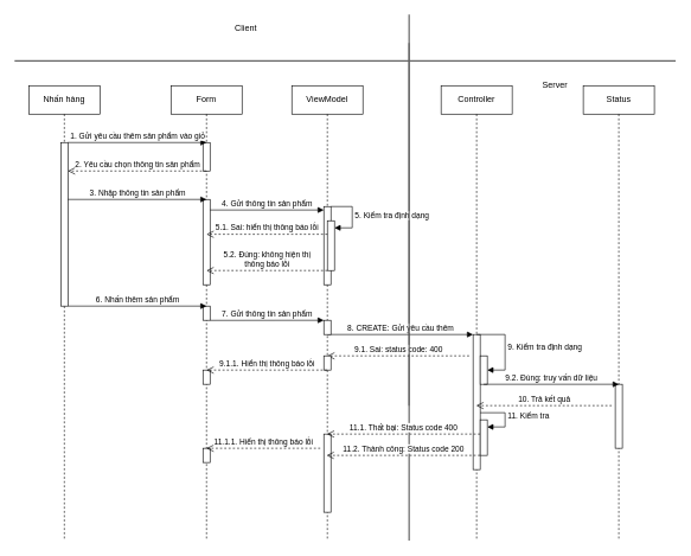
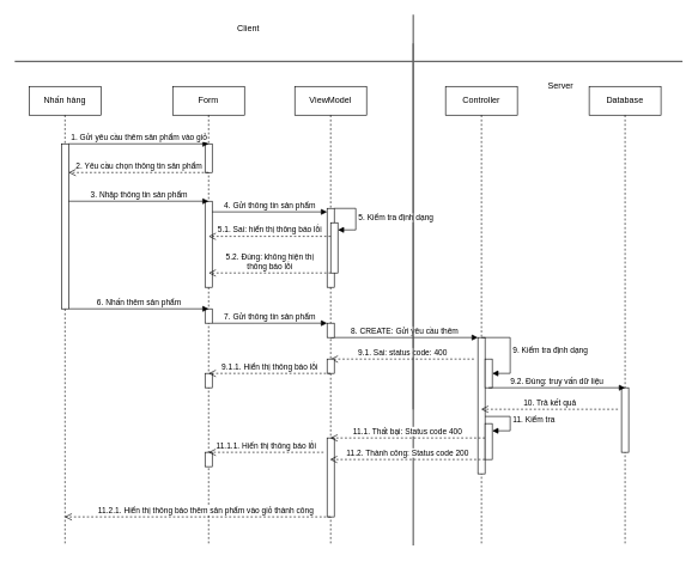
- <mxCell id="22" value="Status" style="shape=umlLifeline;perimeter=lifelinePerimeter;whiteSpace=wrap;html=1;container=1;dropTarget=0;collapsible=0;recursiveResize=0;outlineConnect=0;portConstraint=eastwest;newEdgeStyle={&quot;curved&quot;:0,&quot;rounded&quot;:0};" parent="1" vertex="1"><mxGeometry x="820" y="120" width="100" height="640" as="geometry" /></mxCell>
+ <mxCell id="22" value="Database" style="shape=umlLifeline;perimeter=lifelinePerimeter;whiteSpace=wrap;html=1;container=1;dropTarget=0;collapsible=0;recursiveResize=0;outlineConnect=0;portConstraint=eastwest;newEdgeStyle={&quot;curved&quot;:0,&quot;rounded&quot;:0};" parent="1" vertex="1"><mxGeometry x="820" y="120" width="100" height="640" as="geometry" /></mxCell>
+ <mxCell id="36" value="11.2.1. Hiển thị thông báo thêm sản phẩm vào giỏ thành công" style="html=1;verticalAlign=bottom;endArrow=open;dashed=1;endSize=8;curved=0;rounded=0;" parent="1" source="27" target="3" edge="1"><mxGeometry x="-0.059" relative="1" as="geometry"><mxPoint x="437.5" y="720" as="sourcePoint" /><mxPoint x="262.5" y="720" as="targetPoint" /><Array as="points"><mxPoint x="317.5" y="720" /></Array><mxPoint as="offset" /></mxGeometry></mxCell>
